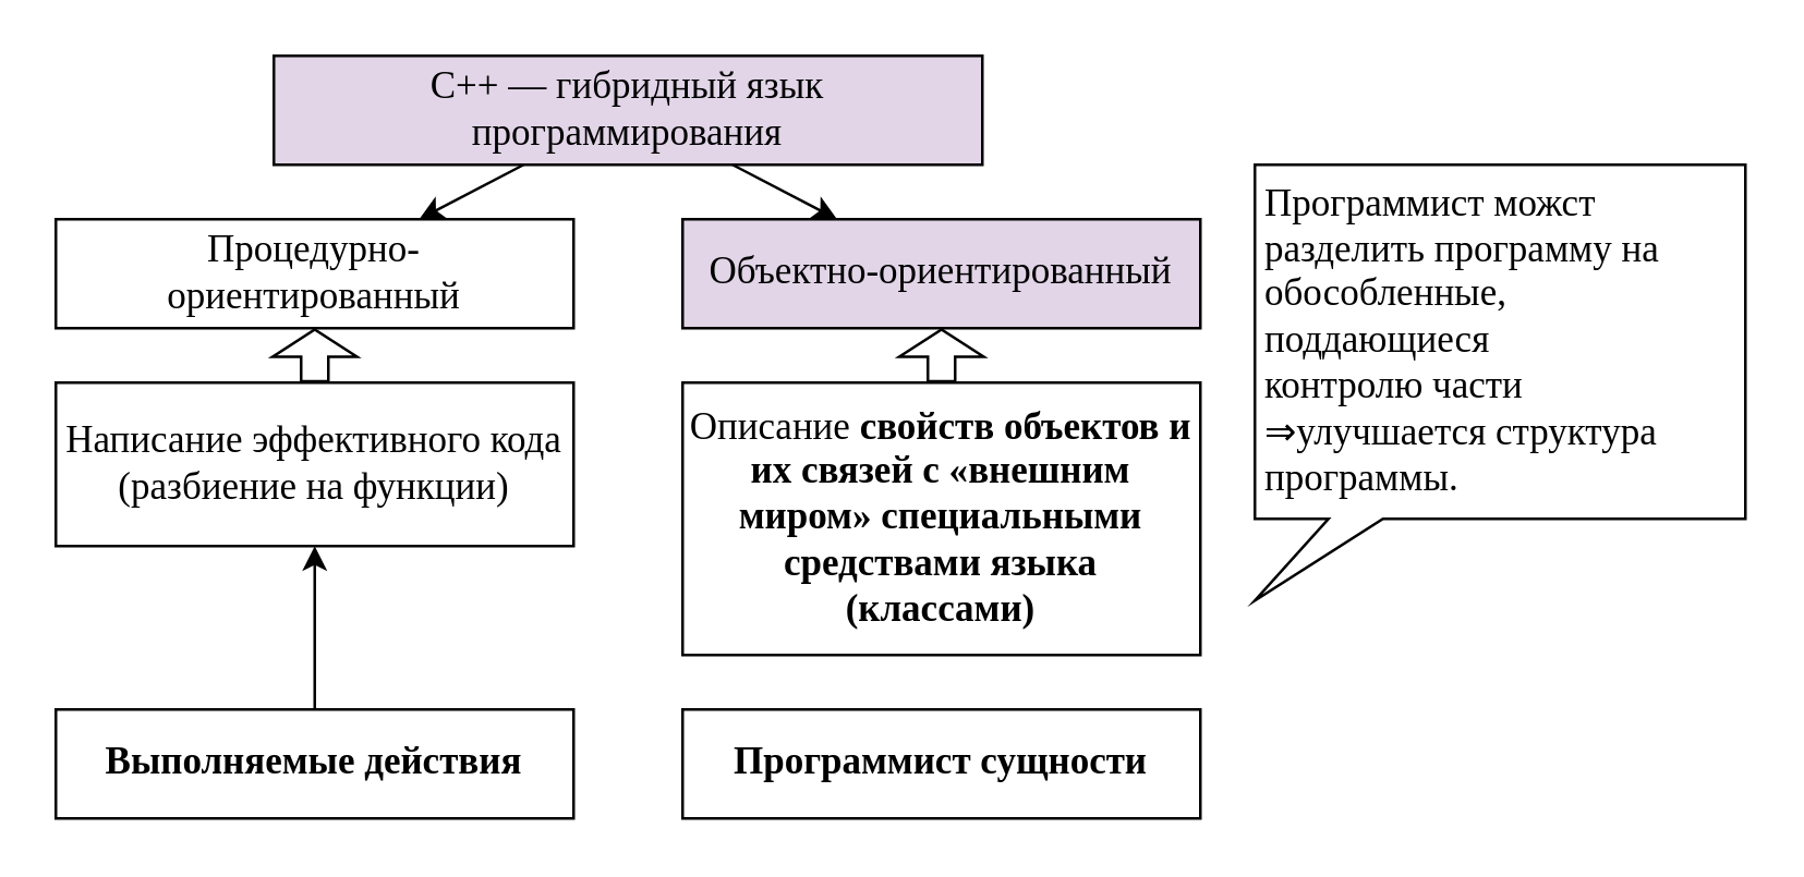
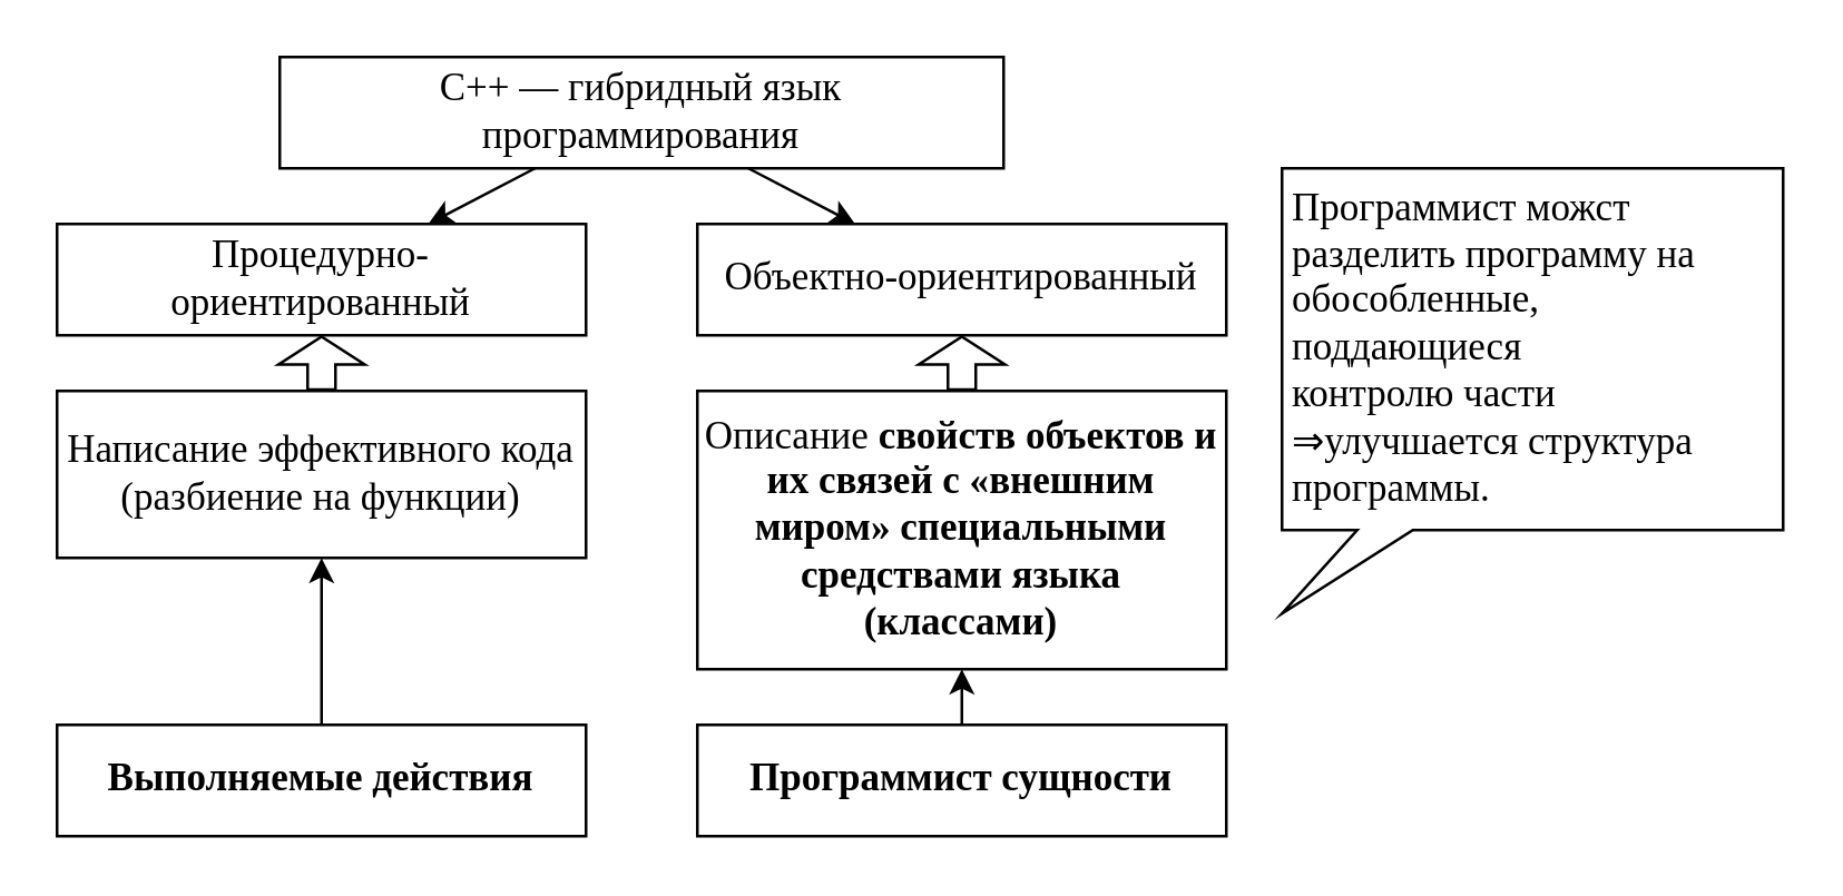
- <mxCell id="4" value="&lt;font style=&quot;font-size: 14px;&quot;&gt;C++ — гибридный язык программирования&lt;br style=&quot;font-size: 14px;&quot;&gt;&lt;/font&gt;" style="rounded=0;whiteSpace=wrap;html=1;fontSize=14;spacing=4;fontFamily=Times New Roman;fillColor=#e1d5e7;" parent="1" vertex="1"><mxGeometry x="100" y="20" width="260" height="40" as="geometry" /></mxCell>
+ <mxCell id="4" value="&lt;font style=&quot;font-size: 14px;&quot;&gt;C++ — гибридный язык программирования&lt;br style=&quot;font-size: 14px;&quot;&gt;&lt;/font&gt;" style="rounded=0;whiteSpace=wrap;html=1;fontSize=14;spacing=4;fontFamily=Times New Roman;" parent="1" vertex="1"><mxGeometry x="100" y="20" width="260" height="40" as="geometry" /></mxCell>
- <mxCell id="6" value="Объектно-ориентированный" style="rounded=0;whiteSpace=wrap;html=1;fontFamily=Times New Roman;fontSize=14;spacing=4;fillColor=#e1d5e7;" parent="1" vertex="1"><mxGeometry x="250" y="80" width="190" height="40" as="geometry" /></mxCell>
+ <mxCell id="6" value="Объектно-ориентированный" style="rounded=0;whiteSpace=wrap;html=1;fontFamily=Times New Roman;fontSize=14;spacing=4;" parent="1" vertex="1"><mxGeometry x="250" y="80" width="190" height="40" as="geometry" /></mxCell>
+ <mxCell id="14" style="edgeStyle=none;rounded=0;orthogonalLoop=1;jettySize=auto;html=1;exitX=0.5;exitY=0;exitDx=0;exitDy=0;fontFamily=Times New Roman;fontSize=14;spacing=4;" parent="1" source="15" target="10" edge="1"><mxGeometry relative="1" as="geometry" /></mxCell>
